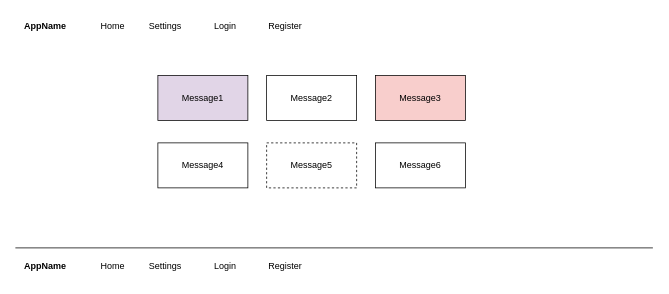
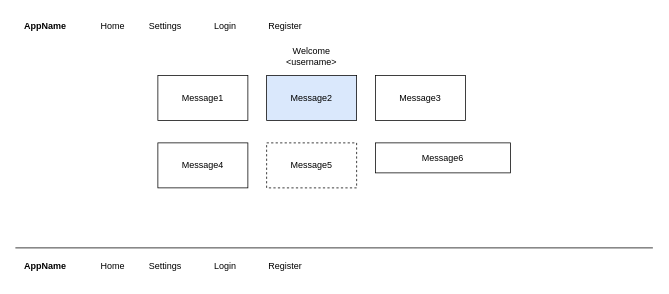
+ <mxCell id="7" value="Welcome &amp;lt;username&amp;gt;" style="text;html=1;strokeColor=none;fillColor=none;align=center;verticalAlign=middle;whiteSpace=wrap;rounded=0;" vertex="1" parent="1"><mxGeometry x="385" y="60" width="60" height="30" as="geometry" /></mxCell>
- <mxCell id="8" value="Message1" style="rounded=0;whiteSpace=wrap;html=1;fillColor=#e1d5e7;" vertex="1" parent="1"><mxGeometry x="210" y="100" width="120" height="60" as="geometry" /></mxCell>
+ <mxCell id="8" value="Message1" style="rounded=0;whiteSpace=wrap;html=1;" vertex="1" parent="1"><mxGeometry x="210" y="100" width="120" height="60" as="geometry" /></mxCell>
- <mxCell id="9" value="Message2" style="rounded=0;whiteSpace=wrap;html=1;" vertex="1" parent="1"><mxGeometry x="355" y="100" width="120" height="60" as="geometry" /></mxCell>
+ <mxCell id="9" value="Message2" style="rounded=0;whiteSpace=wrap;html=1;fillColor=#dae8fc;" vertex="1" parent="1"><mxGeometry x="355" y="100" width="120" height="60" as="geometry" /></mxCell>
- <mxCell id="12" value="Message3" style="rounded=0;whiteSpace=wrap;html=1;fillColor=#f8cecc;" vertex="1" parent="1"><mxGeometry x="500" y="100" width="120" height="60" as="geometry" /></mxCell>
+ <mxCell id="12" value="Message3" style="rounded=0;whiteSpace=wrap;html=1;" vertex="1" parent="1"><mxGeometry x="500" y="100" width="120" height="60" as="geometry" /></mxCell>
- <mxCell id="13" value="Message6" style="rounded=0;whiteSpace=wrap;html=1;" vertex="1" parent="1"><mxGeometry x="500" y="190" width="120" height="60" as="geometry" /></mxCell>
+ <mxCell id="13" value="Message6" style="rounded=0;whiteSpace=wrap;html=1;" vertex="1" parent="1"><mxGeometry x="500" y="190" width="180" height="40" as="geometry" /></mxCell>
